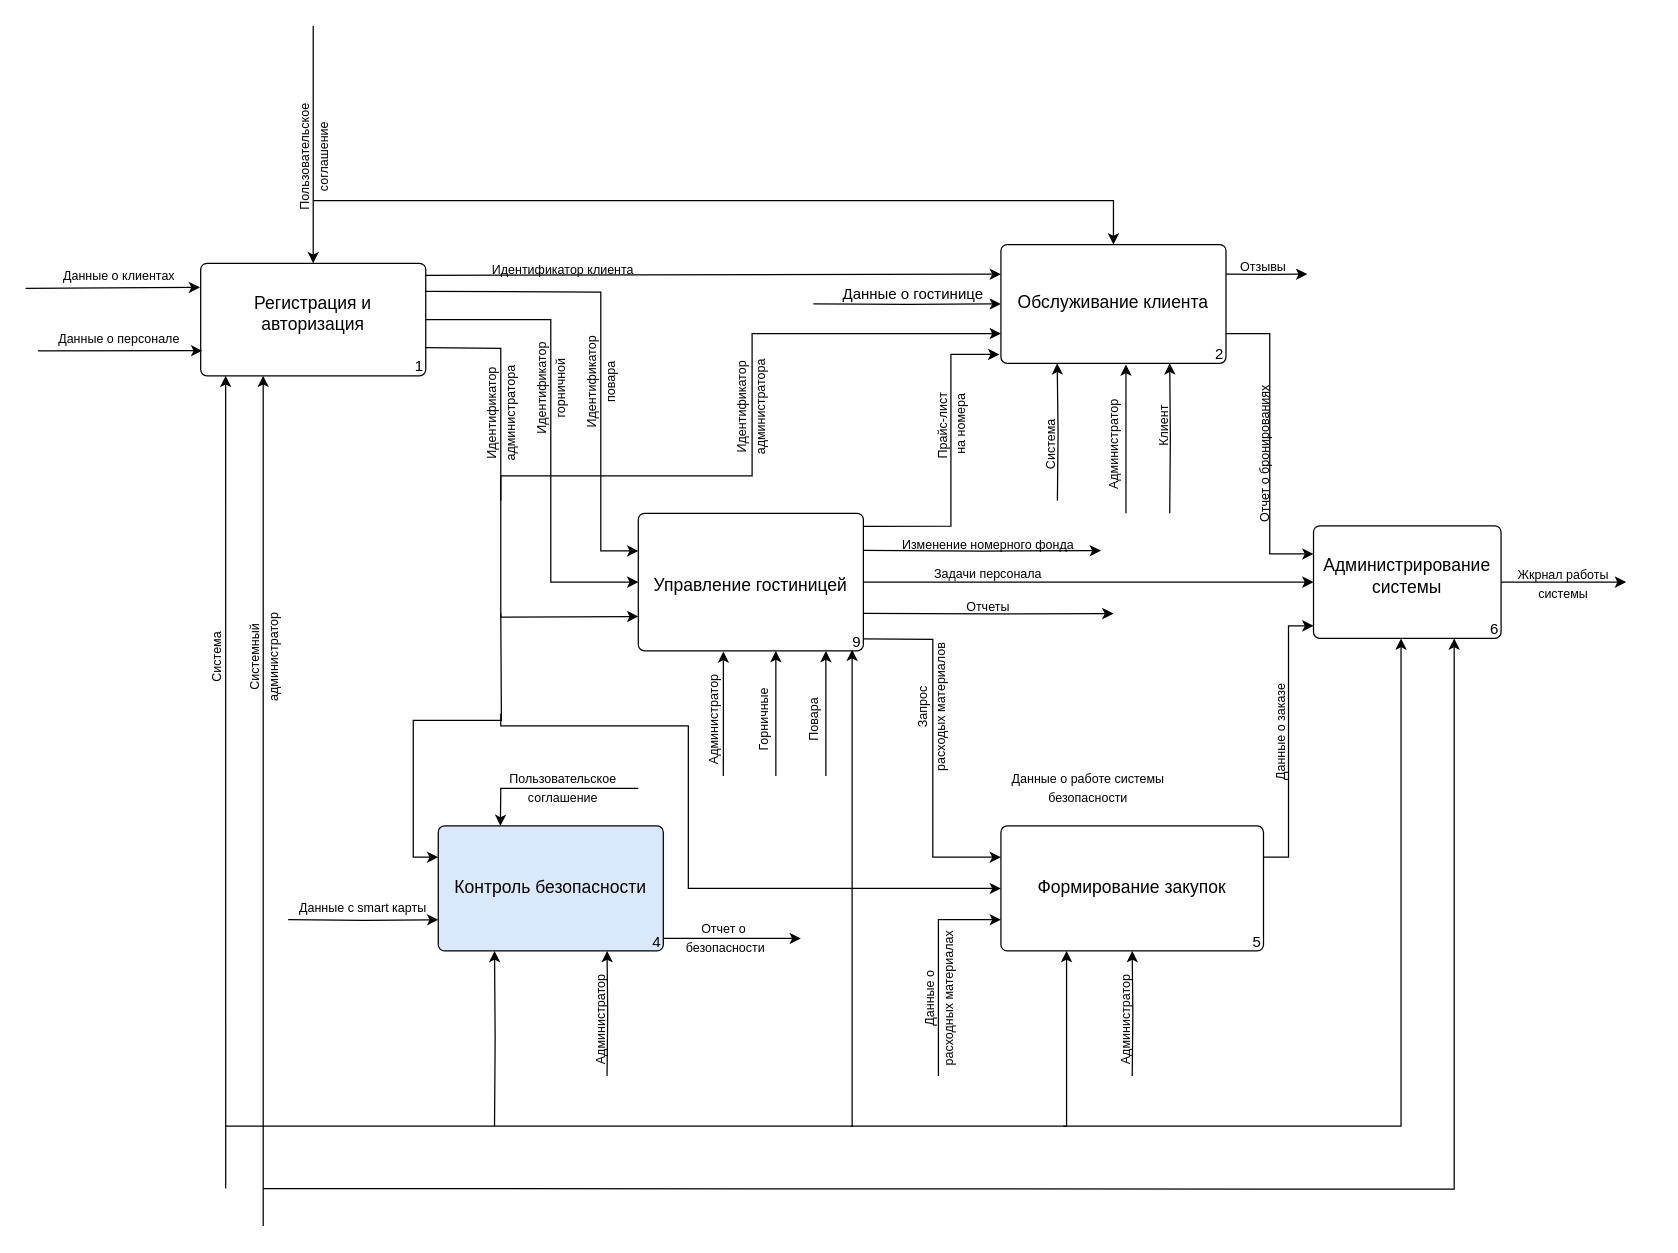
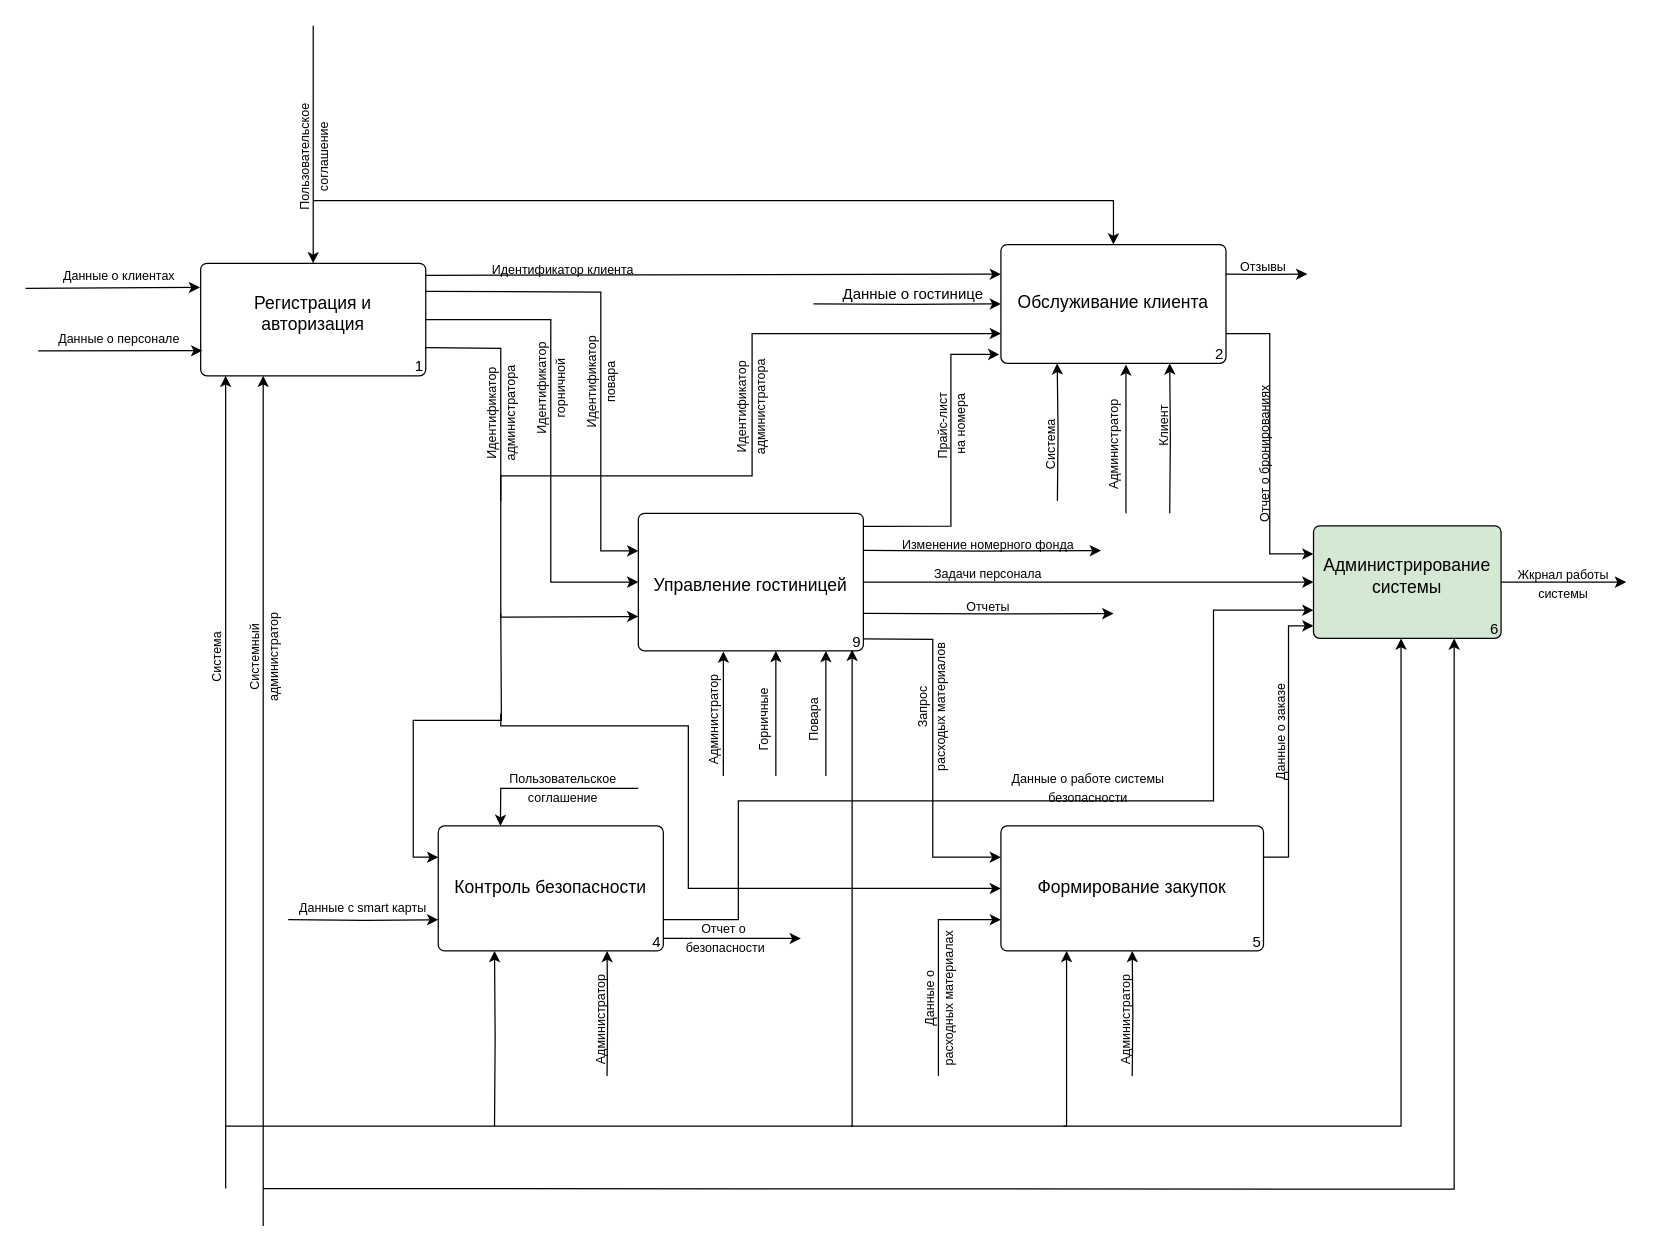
- <mxCell id="43" value="&lt;font style=&quot;font-size: 14px;&quot;&gt;&lt;br&gt;Администрирование&lt;br&gt;системы&lt;/font&gt;" style="html=1;align=center;verticalAlign=top;rounded=1;absoluteArcSize=1;arcSize=10;dashed=0;whiteSpace=wrap;" parent="1" vertex="1"><mxGeometry x="1050" y="420" width="150" height="90" as="geometry" /></mxCell>
+ <mxCell id="43" value="&lt;font style=&quot;font-size: 14px;&quot;&gt;&lt;br&gt;Администрирование&lt;br&gt;системы&lt;/font&gt;" style="html=1;align=center;verticalAlign=top;rounded=1;absoluteArcSize=1;arcSize=10;dashed=0;whiteSpace=wrap;fillColor=#d5e8d4;" parent="1" vertex="1"><mxGeometry x="1050" y="420" width="150" height="90" as="geometry" /></mxCell>
+ <mxCell id="42" style="edgeStyle=orthogonalEdgeStyle;rounded=0;orthogonalLoop=1;jettySize=auto;html=1;exitX=1;exitY=0.75;exitDx=0;exitDy=0;entryX=0;entryY=0.75;entryDx=0;entryDy=0;" parent="1" source="15" target="43" edge="1"><mxGeometry relative="1" as="geometry"><Array as="points"><mxPoint x="590" y="735" /><mxPoint x="590" y="640" /><mxPoint x="970" y="640" /><mxPoint x="970" y="487" /></Array></mxGeometry></mxCell>
- <mxCell id="15" value="&lt;font style=&quot;font-size: 14px;&quot;&gt;&lt;br&gt;&lt;br&gt;Контроль безопасности&lt;/font&gt;" style="html=1;align=center;verticalAlign=top;rounded=1;absoluteArcSize=1;arcSize=10;dashed=0;whiteSpace=wrap;fillColor=#dae8fc;" parent="1" vertex="1"><mxGeometry x="350" y="660" width="180" height="100" as="geometry" /></mxCell>
+ <mxCell id="15" value="&lt;font style=&quot;font-size: 14px;&quot;&gt;&lt;br&gt;&lt;br&gt;Контроль безопасности&lt;/font&gt;" style="html=1;align=center;verticalAlign=top;rounded=1;absoluteArcSize=1;arcSize=10;dashed=0;whiteSpace=wrap;" parent="1" vertex="1"><mxGeometry x="350" y="660" width="180" height="100" as="geometry" /></mxCell>
